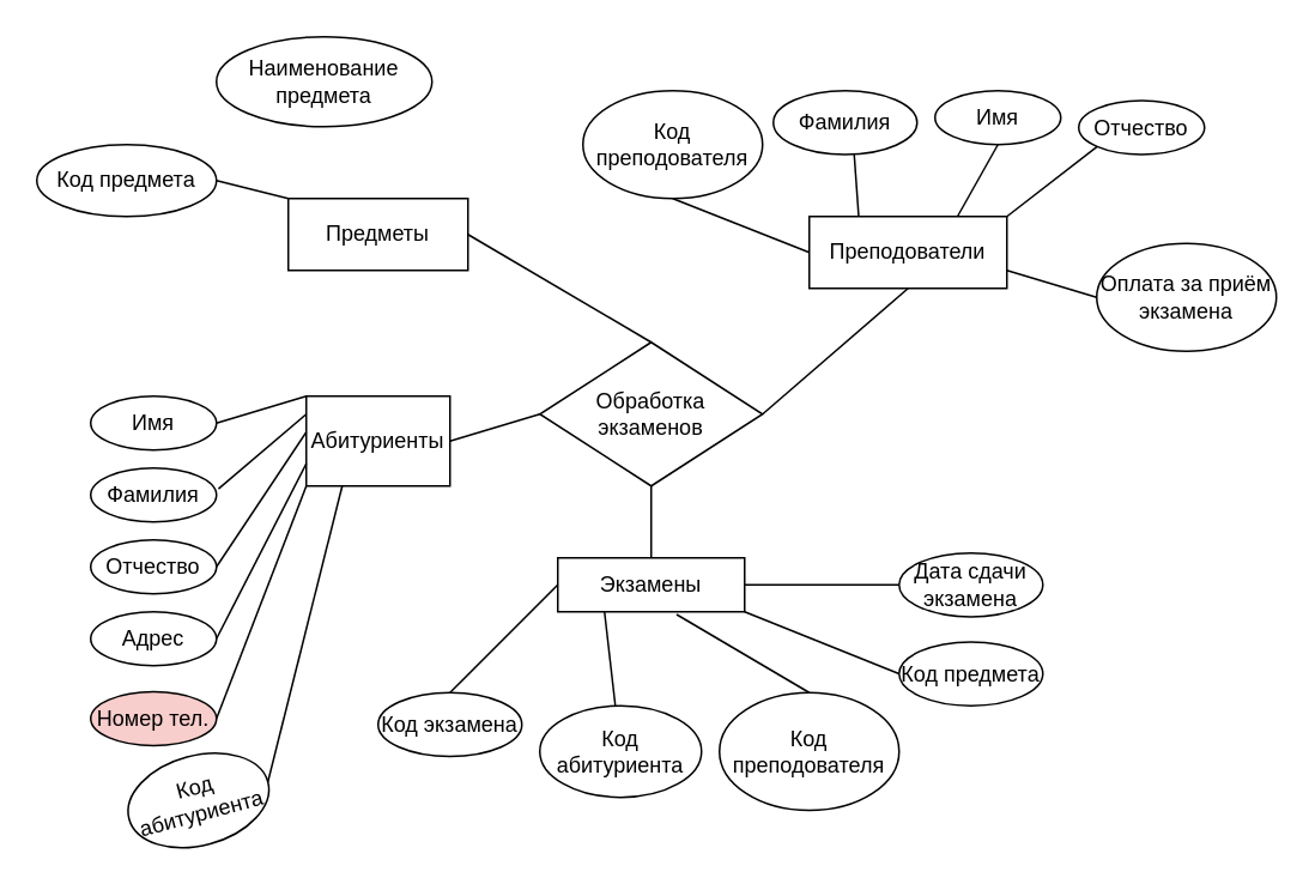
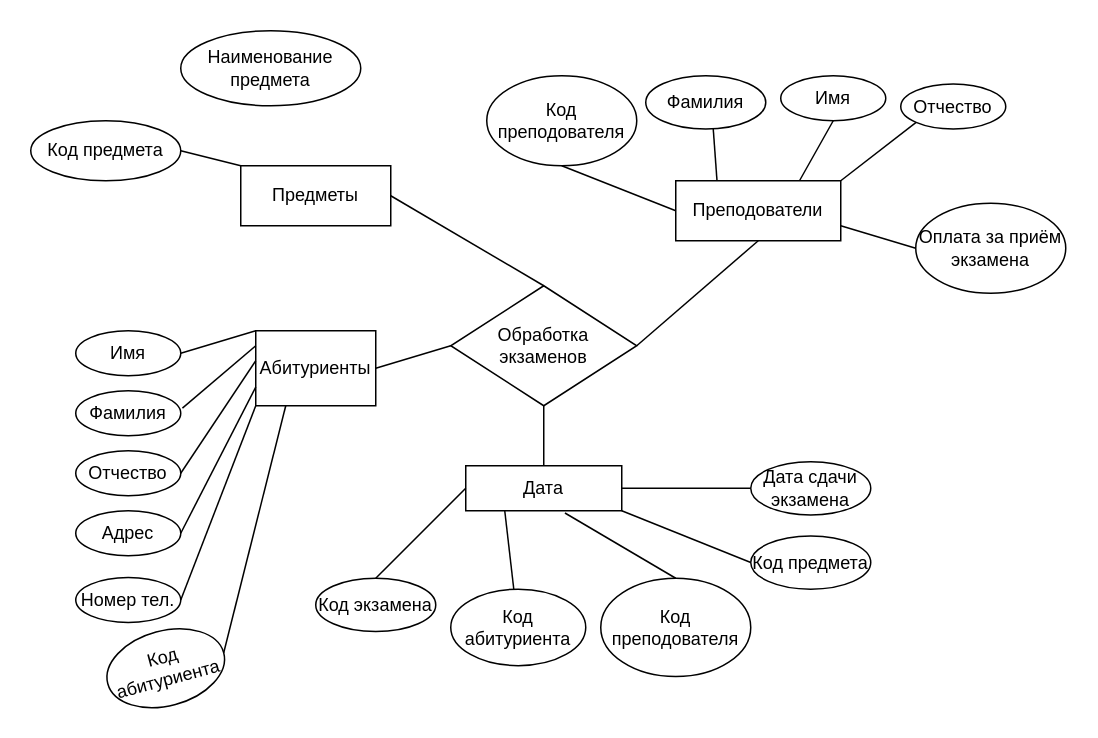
- <mxCell id="17" value="Экзамены" style="rounded=0;whiteSpace=wrap;html=1;" vertex="1" parent="1"><mxGeometry x="310" y="310" width="104" height="30" as="geometry" /></mxCell>
+ <mxCell id="17" value="Дата" style="rounded=0;whiteSpace=wrap;html=1;" vertex="1" parent="1"><mxGeometry x="310" y="310" width="104" height="30" as="geometry" /></mxCell>
- <mxCell id="12" value="Номер тел." style="ellipse;whiteSpace=wrap;html=1;fillColor=#f8cecc;" vertex="1" parent="1"><mxGeometry x="50" y="384.5" width="70" height="30" as="geometry" /></mxCell>
+ <mxCell id="12" value="Номер тел." style="ellipse;whiteSpace=wrap;html=1;" vertex="1" parent="1"><mxGeometry x="50" y="384.5" width="70" height="30" as="geometry" /></mxCell>
